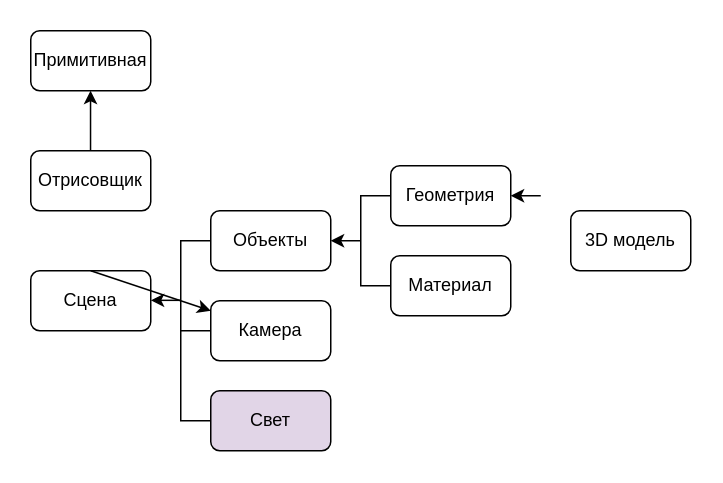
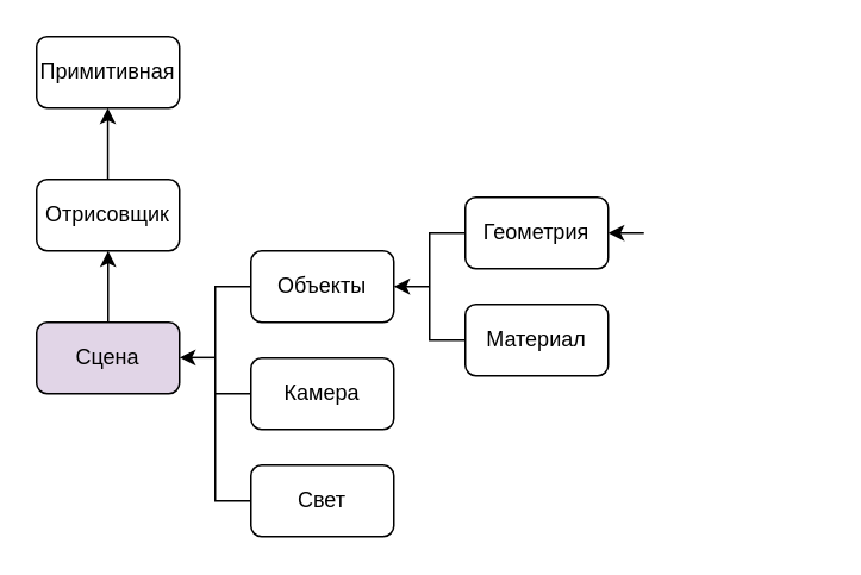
- <mxCell id="10" value="3D модель" style="rounded=1;whiteSpace=wrap;html=1;" vertex="1" parent="1"><mxGeometry x="380" y="140" width="80" height="40" as="geometry" /></mxCell>
- <mxCell id="17" value="" style="endArrow=classic;html=1;rounded=0;exitX=0.5;exitY=0;exitDx=0;exitDy=0;" edge="1" parent="1" source="4" target="6"><mxGeometry width="50" height="50" relative="1" as="geometry"><mxPoint x="110" y="160" as="sourcePoint" /><mxPoint x="160" y="110" as="targetPoint" /></mxGeometry></mxCell>
+ <mxCell id="17" value="" style="endArrow=classic;html=1;rounded=0;exitX=0.5;exitY=0;exitDx=0;exitDy=0;entryX=0.5;entryY=1;entryDx=0;entryDy=0;" edge="1" parent="1" source="4" target="3"><mxGeometry width="50" height="50" relative="1" as="geometry"><mxPoint x="110" y="160" as="sourcePoint" /><mxPoint x="160" y="110" as="targetPoint" /></mxGeometry></mxCell>
- <mxCell id="4" value="Сцена" style="rounded=1;whiteSpace=wrap;html=1;" vertex="1" parent="1"><mxGeometry x="20" y="180" width="80" height="40" as="geometry" /></mxCell>
+ <mxCell id="4" value="Сцена" style="rounded=1;whiteSpace=wrap;html=1;fillColor=#e1d5e7;" vertex="1" parent="1"><mxGeometry x="20" y="180" width="80" height="40" as="geometry" /></mxCell>
- <mxCell id="7" value="Свет" style="rounded=1;whiteSpace=wrap;html=1;fillColor=#e1d5e7;" vertex="1" parent="1"><mxGeometry x="140" y="260" width="80" height="40" as="geometry" /></mxCell>
+ <mxCell id="7" value="Свет" style="rounded=1;whiteSpace=wrap;html=1;" vertex="1" parent="1"><mxGeometry x="140" y="260" width="80" height="40" as="geometry" /></mxCell>
